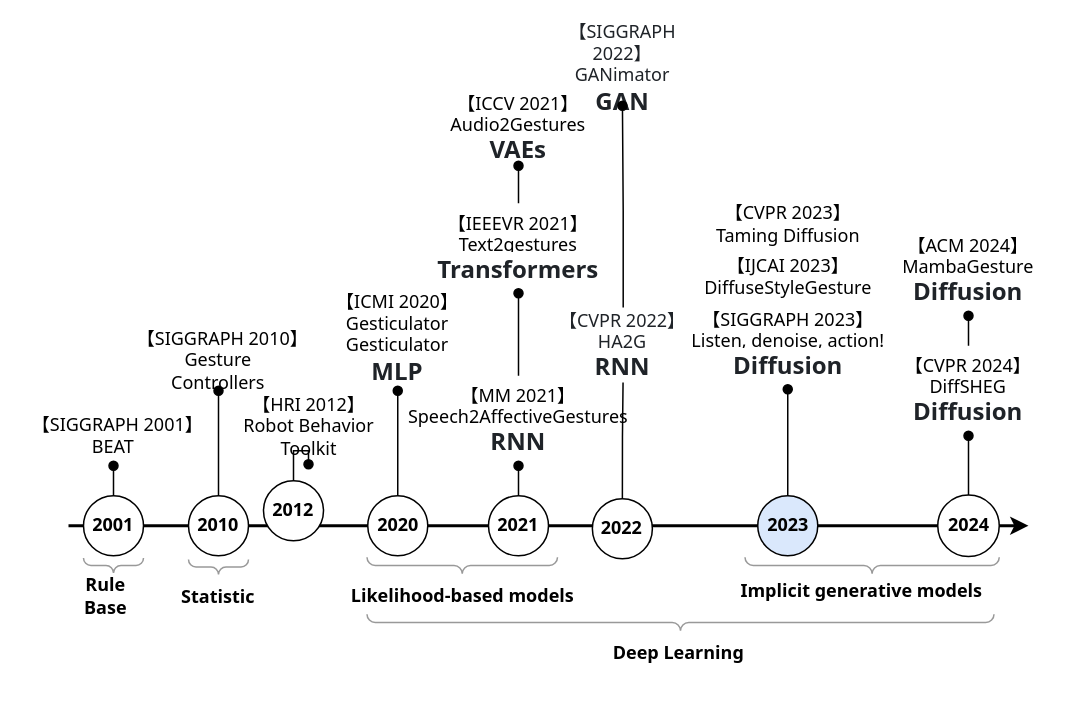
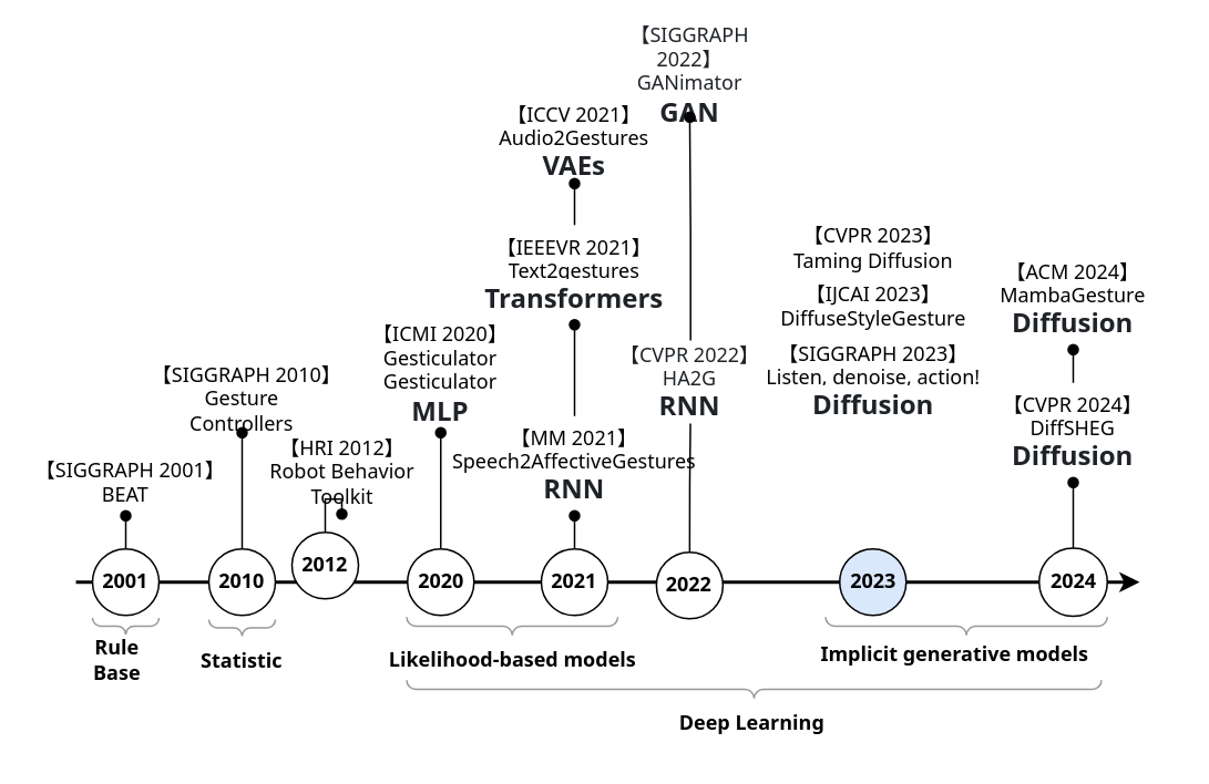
- <mxCell id="27" style="edgeStyle=orthogonalEdgeStyle;rounded=0;orthogonalLoop=1;jettySize=auto;html=1;entryX=0.5;entryY=1;entryDx=0;entryDy=0;endArrow=oval;endFill=1;fontFamily=Segoe UI;" parent="1" source="28" target="29" edge="1"><mxGeometry relative="1" as="geometry" /></mxCell>
